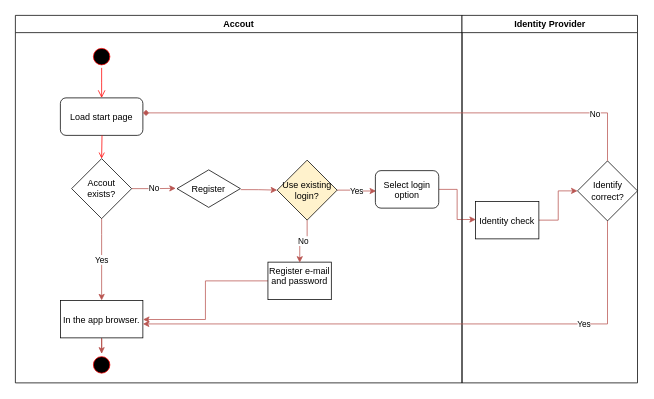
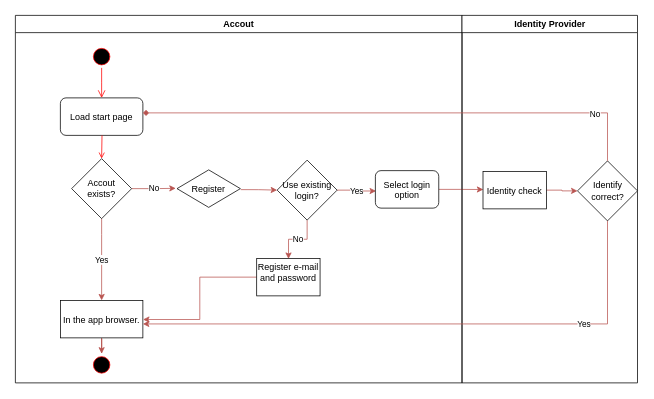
- <mxCell id="18" value="&lt;div&gt;Use existing login?&lt;br&gt;&lt;/div&gt;" style="rhombus;whiteSpace=wrap;html=1;fillColor=#fff2cc;" vertex="1" parent="1"><mxGeometry x="369" y="213" width="80" height="80" as="geometry" /></mxCell>
+ <mxCell id="18" value="&lt;div&gt;Use existing login?&lt;br&gt;&lt;/div&gt;" style="rhombus;whiteSpace=wrap;html=1;" vertex="1" parent="1"><mxGeometry x="369" y="213" width="80" height="80" as="geometry" /></mxCell>
- <mxCell id="24" value="Identity check" style="" vertex="1" parent="22"><mxGeometry x="18" y="248" width="84.5" height="50" as="geometry" /></mxCell>
+ <mxCell id="24" value="Identity check" style="" vertex="1" parent="22"><mxGeometry x="28" y="208" width="84.5" height="50" as="geometry" /></mxCell>
- <mxCell id="15" value="Register e-mail&#10;and password&#10;" style="" vertex="1" parent="2"><mxGeometry x="336.75" y="329" width="84.5" height="50" as="geometry" /></mxCell>
+ <mxCell id="15" value="Register e-mail&#10;and password&#10;" style="" vertex="1" parent="2"><mxGeometry x="321.75" y="324" width="84.5" height="50" as="geometry" /></mxCell>
